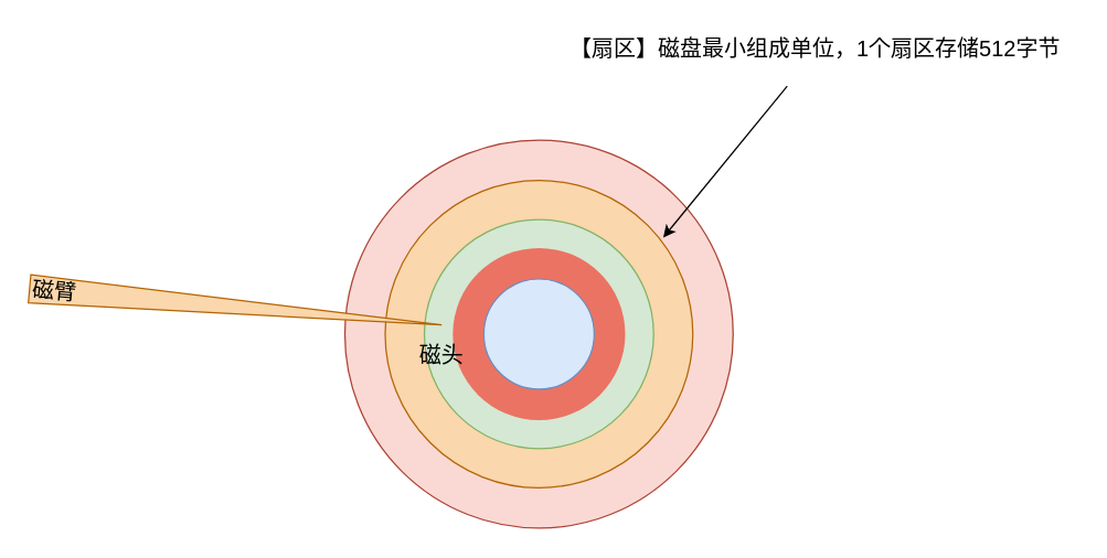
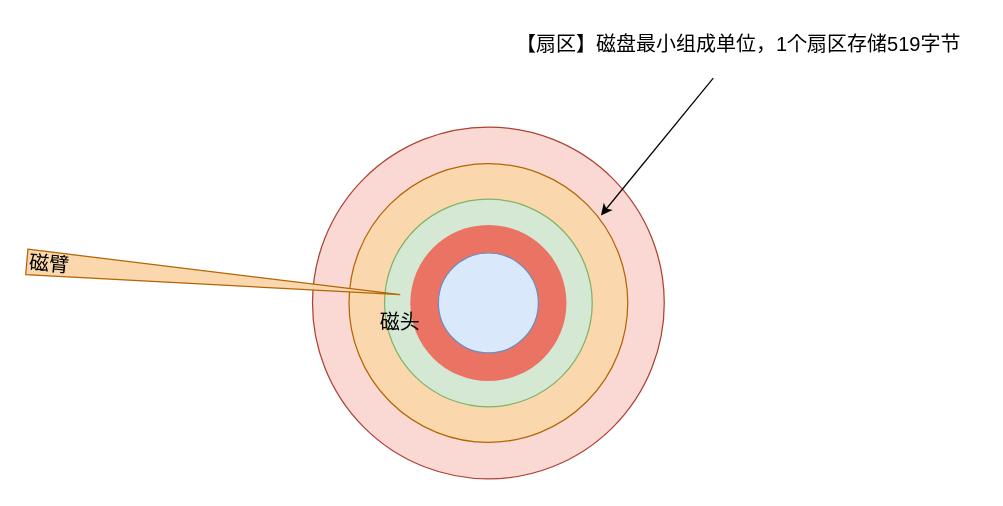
- <mxCell id="10" value="【扇区】磁盘最小组成单位，1个扇区存储512字节" style="text;html=1;align=center;verticalAlign=middle;resizable=0;points=[];autosize=1;strokeColor=none;fillColor=none;fontSize=16;" vertex="1" parent="1"><mxGeometry x="400" y="20" width="380" height="30" as="geometry" /></mxCell>
+ <mxCell id="10" value="【扇区】磁盘最小组成单位，1个扇区存储519字节" style="text;html=1;align=center;verticalAlign=middle;resizable=0;points=[];autosize=1;strokeColor=none;fillColor=none;fontSize=16;" vertex="1" parent="1"><mxGeometry x="400" y="20" width="380" height="30" as="geometry" /></mxCell>
